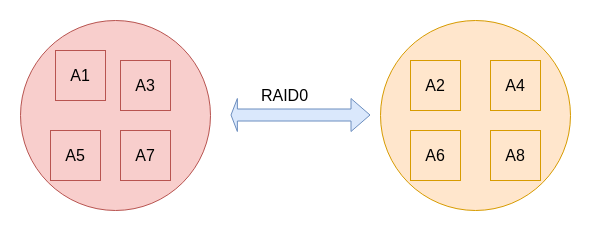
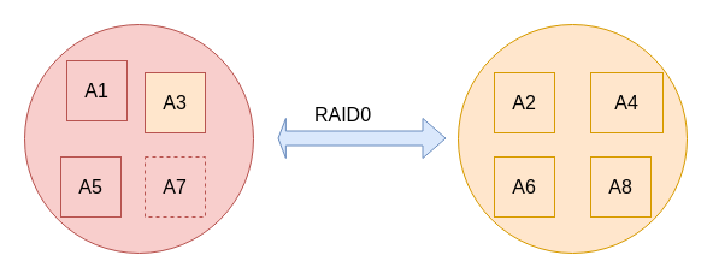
- <mxCell id="4" value="A3" style="whiteSpace=wrap;html=1;aspect=fixed;fillColor=#f8cecc;strokeColor=#b85450;fontSize=16;" vertex="1" parent="1"><mxGeometry x="120" y="60" width="50" height="50" as="geometry" /></mxCell>
+ <mxCell id="4" value="A3" style="whiteSpace=wrap;html=1;aspect=fixed;fillColor=#ffe6cc;strokeColor=#b85450;fontSize=16;" vertex="1" parent="1"><mxGeometry x="120" y="60" width="50" height="50" as="geometry" /></mxCell>
- <mxCell id="9" value="A4" style="whiteSpace=wrap;html=1;aspect=fixed;fillColor=#ffe6cc;strokeColor=#d79b00;fontSize=16;" vertex="1" parent="1"><mxGeometry x="490" y="60" width="50" height="50" as="geometry" /></mxCell>
+ <mxCell id="9" value="A4" style="whiteSpace=wrap;html=1;aspect=fixed;fillColor=#ffe6cc;strokeColor=#d79b00;fontSize=16;" vertex="1" parent="1"><mxGeometry x="490" y="60" width="60" height="50" as="geometry" /></mxCell>
- <mxCell id="6" value="A7" style="whiteSpace=wrap;html=1;aspect=fixed;fillColor=#f8cecc;strokeColor=#b85450;fontSize=16;" vertex="1" parent="1"><mxGeometry x="120" y="130" width="50" height="50" as="geometry" /></mxCell>
+ <mxCell id="6" value="A7" style="whiteSpace=wrap;html=1;aspect=fixed;fillColor=#f8cecc;strokeColor=#b85450;fontSize=16;dashed=1;" vertex="1" parent="1"><mxGeometry x="120" y="130" width="50" height="50" as="geometry" /></mxCell>
